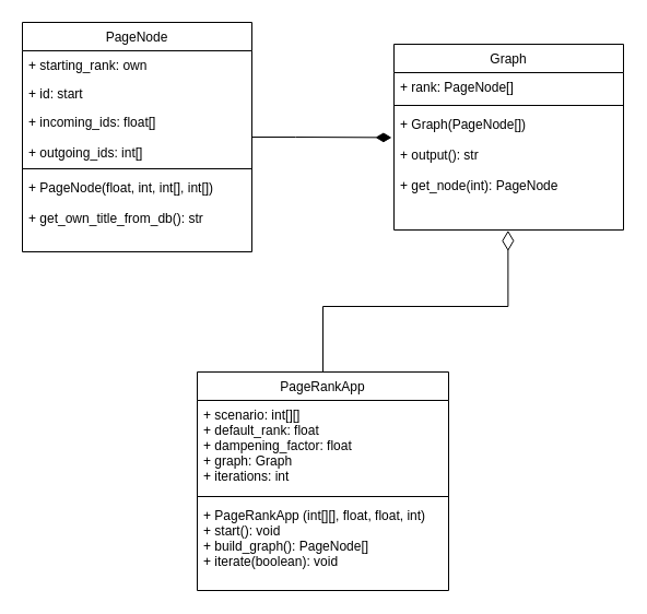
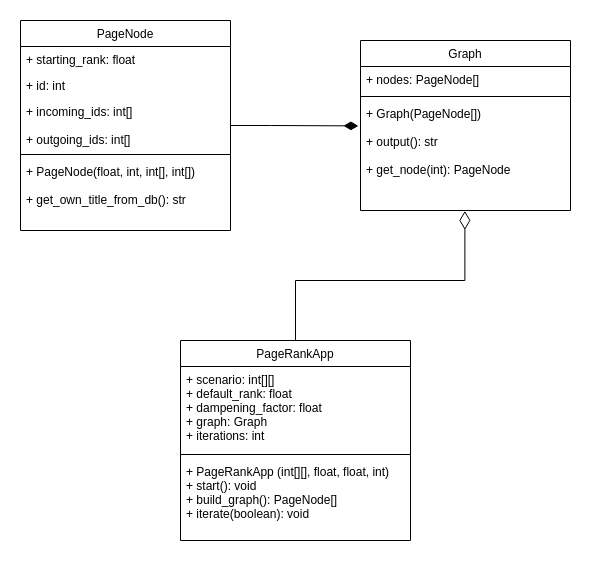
- <mxCell id="3" value="+ starting_rank: own" style="text;align=left;verticalAlign=top;spacingLeft=4;spacingRight=4;overflow=hidden;rotatable=0;points=[[0,0.5],[1,0.5]];portConstraint=eastwest;" parent="2" vertex="1"><mxGeometry y="26" width="210" height="26" as="geometry" /></mxCell>
+ <mxCell id="3" value="+ starting_rank: float" style="text;align=left;verticalAlign=top;spacingLeft=4;spacingRight=4;overflow=hidden;rotatable=0;points=[[0,0.5],[1,0.5]];portConstraint=eastwest;" parent="2" vertex="1"><mxGeometry y="26" width="210" height="26" as="geometry" /></mxCell>
- <mxCell id="9" value="+ rank: PageNode[]" style="text;align=left;verticalAlign=top;spacingLeft=4;spacingRight=4;overflow=hidden;rotatable=0;points=[[0,0.5],[1,0.5]];portConstraint=eastwest;" parent="8" vertex="1"><mxGeometry y="26" width="210" height="26" as="geometry" /></mxCell>
+ <mxCell id="9" value="+ nodes: PageNode[]" style="text;align=left;verticalAlign=top;spacingLeft=4;spacingRight=4;overflow=hidden;rotatable=0;points=[[0,0.5],[1,0.5]];portConstraint=eastwest;" parent="8" vertex="1"><mxGeometry y="26" width="210" height="26" as="geometry" /></mxCell>
- <mxCell id="4" value="+ id: start" style="text;align=left;verticalAlign=top;spacingLeft=4;spacingRight=4;overflow=hidden;rotatable=0;points=[[0,0.5],[1,0.5]];portConstraint=eastwest;rounded=0;shadow=0;html=0;" parent="2" vertex="1"><mxGeometry y="52" width="210" height="26" as="geometry" /></mxCell>
+ <mxCell id="4" value="+ id: int" style="text;align=left;verticalAlign=top;spacingLeft=4;spacingRight=4;overflow=hidden;rotatable=0;points=[[0,0.5],[1,0.5]];portConstraint=eastwest;rounded=0;shadow=0;html=0;" parent="2" vertex="1"><mxGeometry y="52" width="210" height="26" as="geometry" /></mxCell>
- <mxCell id="5" value="+ incoming_ids: float[]&#10;&#10;+ outgoing_ids: int[]" style="text;align=left;verticalAlign=top;spacingLeft=4;spacingRight=4;overflow=hidden;rotatable=0;points=[[0,0.5],[1,0.5]];portConstraint=eastwest;rounded=0;shadow=0;html=0;" parent="2" vertex="1"><mxGeometry y="78" width="210" height="52" as="geometry" /></mxCell>
+ <mxCell id="5" value="+ incoming_ids: int[]&#10;&#10;+ outgoing_ids: int[]" style="text;align=left;verticalAlign=top;spacingLeft=4;spacingRight=4;overflow=hidden;rotatable=0;points=[[0,0.5],[1,0.5]];portConstraint=eastwest;rounded=0;shadow=0;html=0;" parent="2" vertex="1"><mxGeometry y="78" width="210" height="52" as="geometry" /></mxCell>
